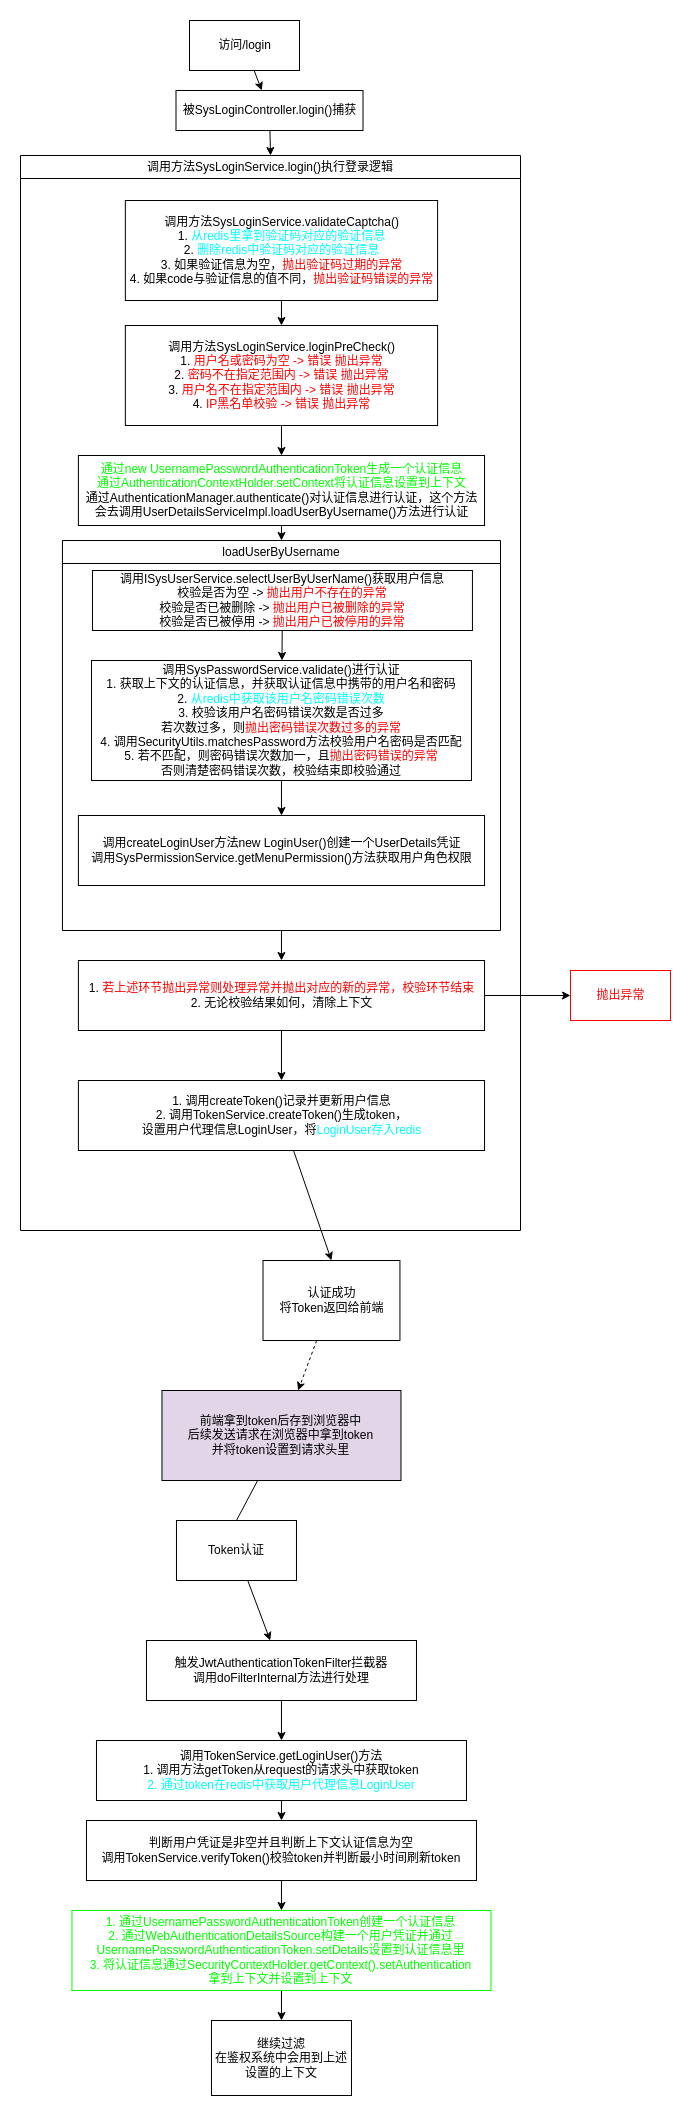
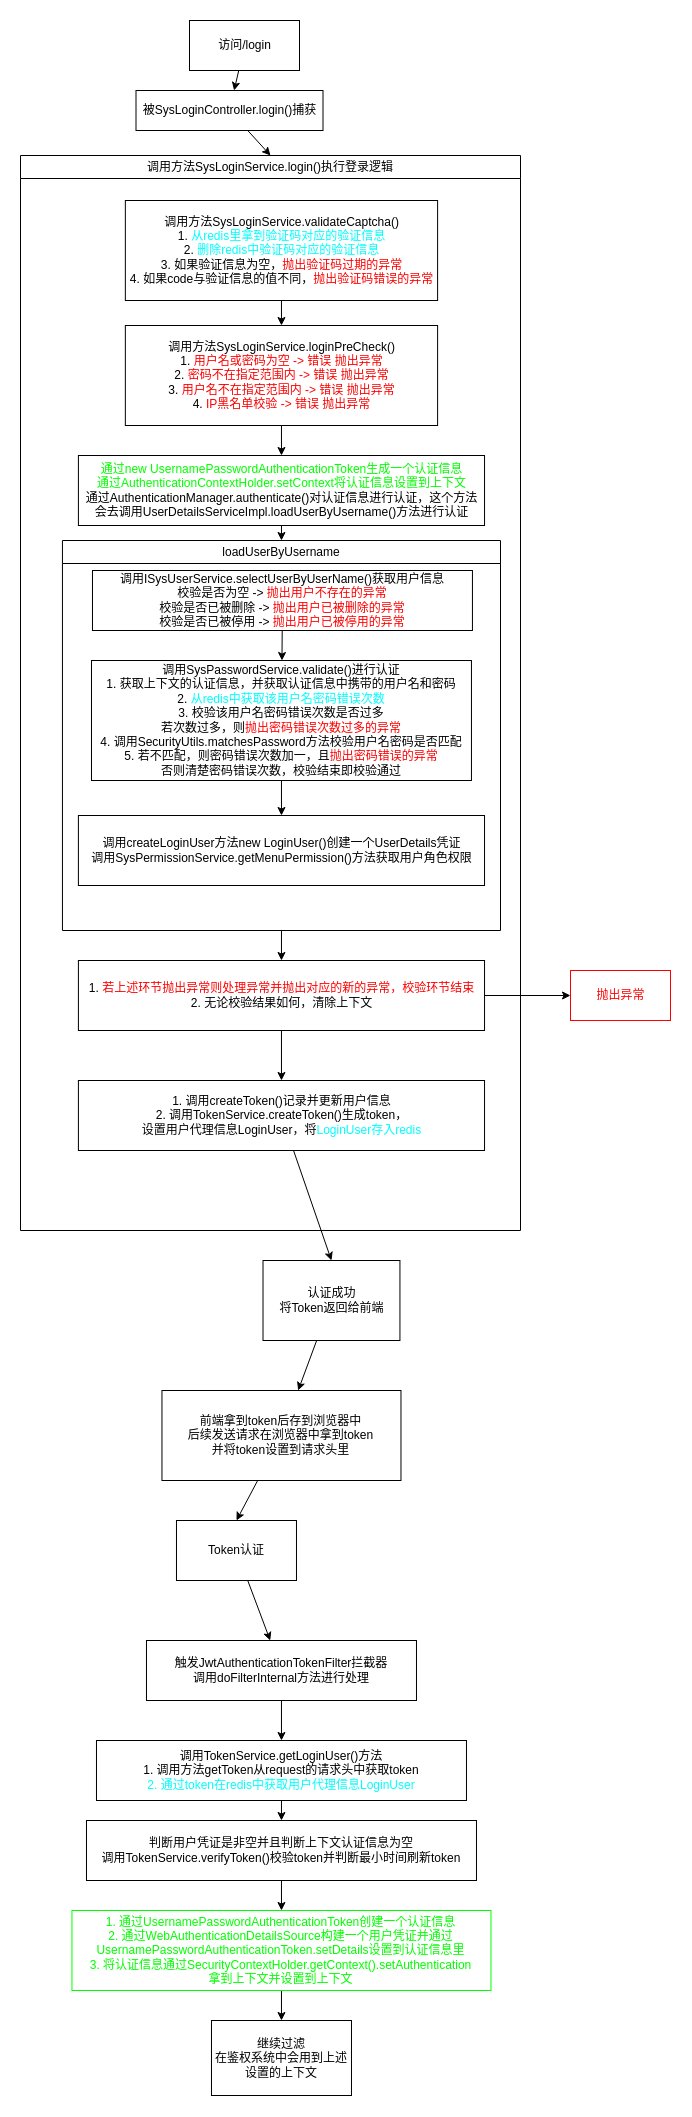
- <mxCell id="5" value="被SysLoginController.login()捕获" style="html=1;" parent="1" vertex="1"><mxGeometry x="175.5" y="90" width="187" height="40" as="geometry" /></mxCell>
+ <mxCell id="5" value="被SysLoginController.login()捕获" style="html=1;" parent="1" vertex="1"><mxGeometry x="135.5" y="90" width="187" height="40" as="geometry" /></mxCell>
- <mxCell id="26" value="" style="edgeStyle=none;html=1;fontColor=#00FFFF;dashed=1;" parent="1" source="27" target="40" edge="1"><mxGeometry relative="1" as="geometry" /></mxCell>
+ <mxCell id="26" value="" style="edgeStyle=none;html=1;fontColor=#00FFFF;" parent="1" source="27" target="40" edge="1"><mxGeometry relative="1" as="geometry" /></mxCell>
- <mxCell id="40" value="前端拿到token后存到浏览器中&lt;br&gt;后续发送请求在浏览器中拿到token&lt;br&gt;并将token设置到请求头里" style="whiteSpace=wrap;html=1;fillColor=#e1d5e7;" parent="1" vertex="1"><mxGeometry x="161.46" y="1390" width="239.02" height="90" as="geometry" /></mxCell>
+ <mxCell id="40" value="前端拿到token后存到浏览器中&lt;br&gt;后续发送请求在浏览器中拿到token&lt;br&gt;并将token设置到请求头里" style="whiteSpace=wrap;html=1;" parent="1" vertex="1"><mxGeometry x="161.46" y="1390" width="239.02" height="90" as="geometry" /></mxCell>
- <mxCell id="39" style="edgeStyle=none;html=1;entryX=0.5;entryY=0;entryDx=0;entryDy=0;fontColor=#00FFFF;endArrow=none;" parent="1" source="40" target="29" edge="1"><mxGeometry relative="1" as="geometry" /></mxCell>
+ <mxCell id="39" style="edgeStyle=none;html=1;entryX=0.5;entryY=0;entryDx=0;entryDy=0;fontColor=#00FFFF;" parent="1" source="40" target="29" edge="1"><mxGeometry relative="1" as="geometry" /></mxCell>
